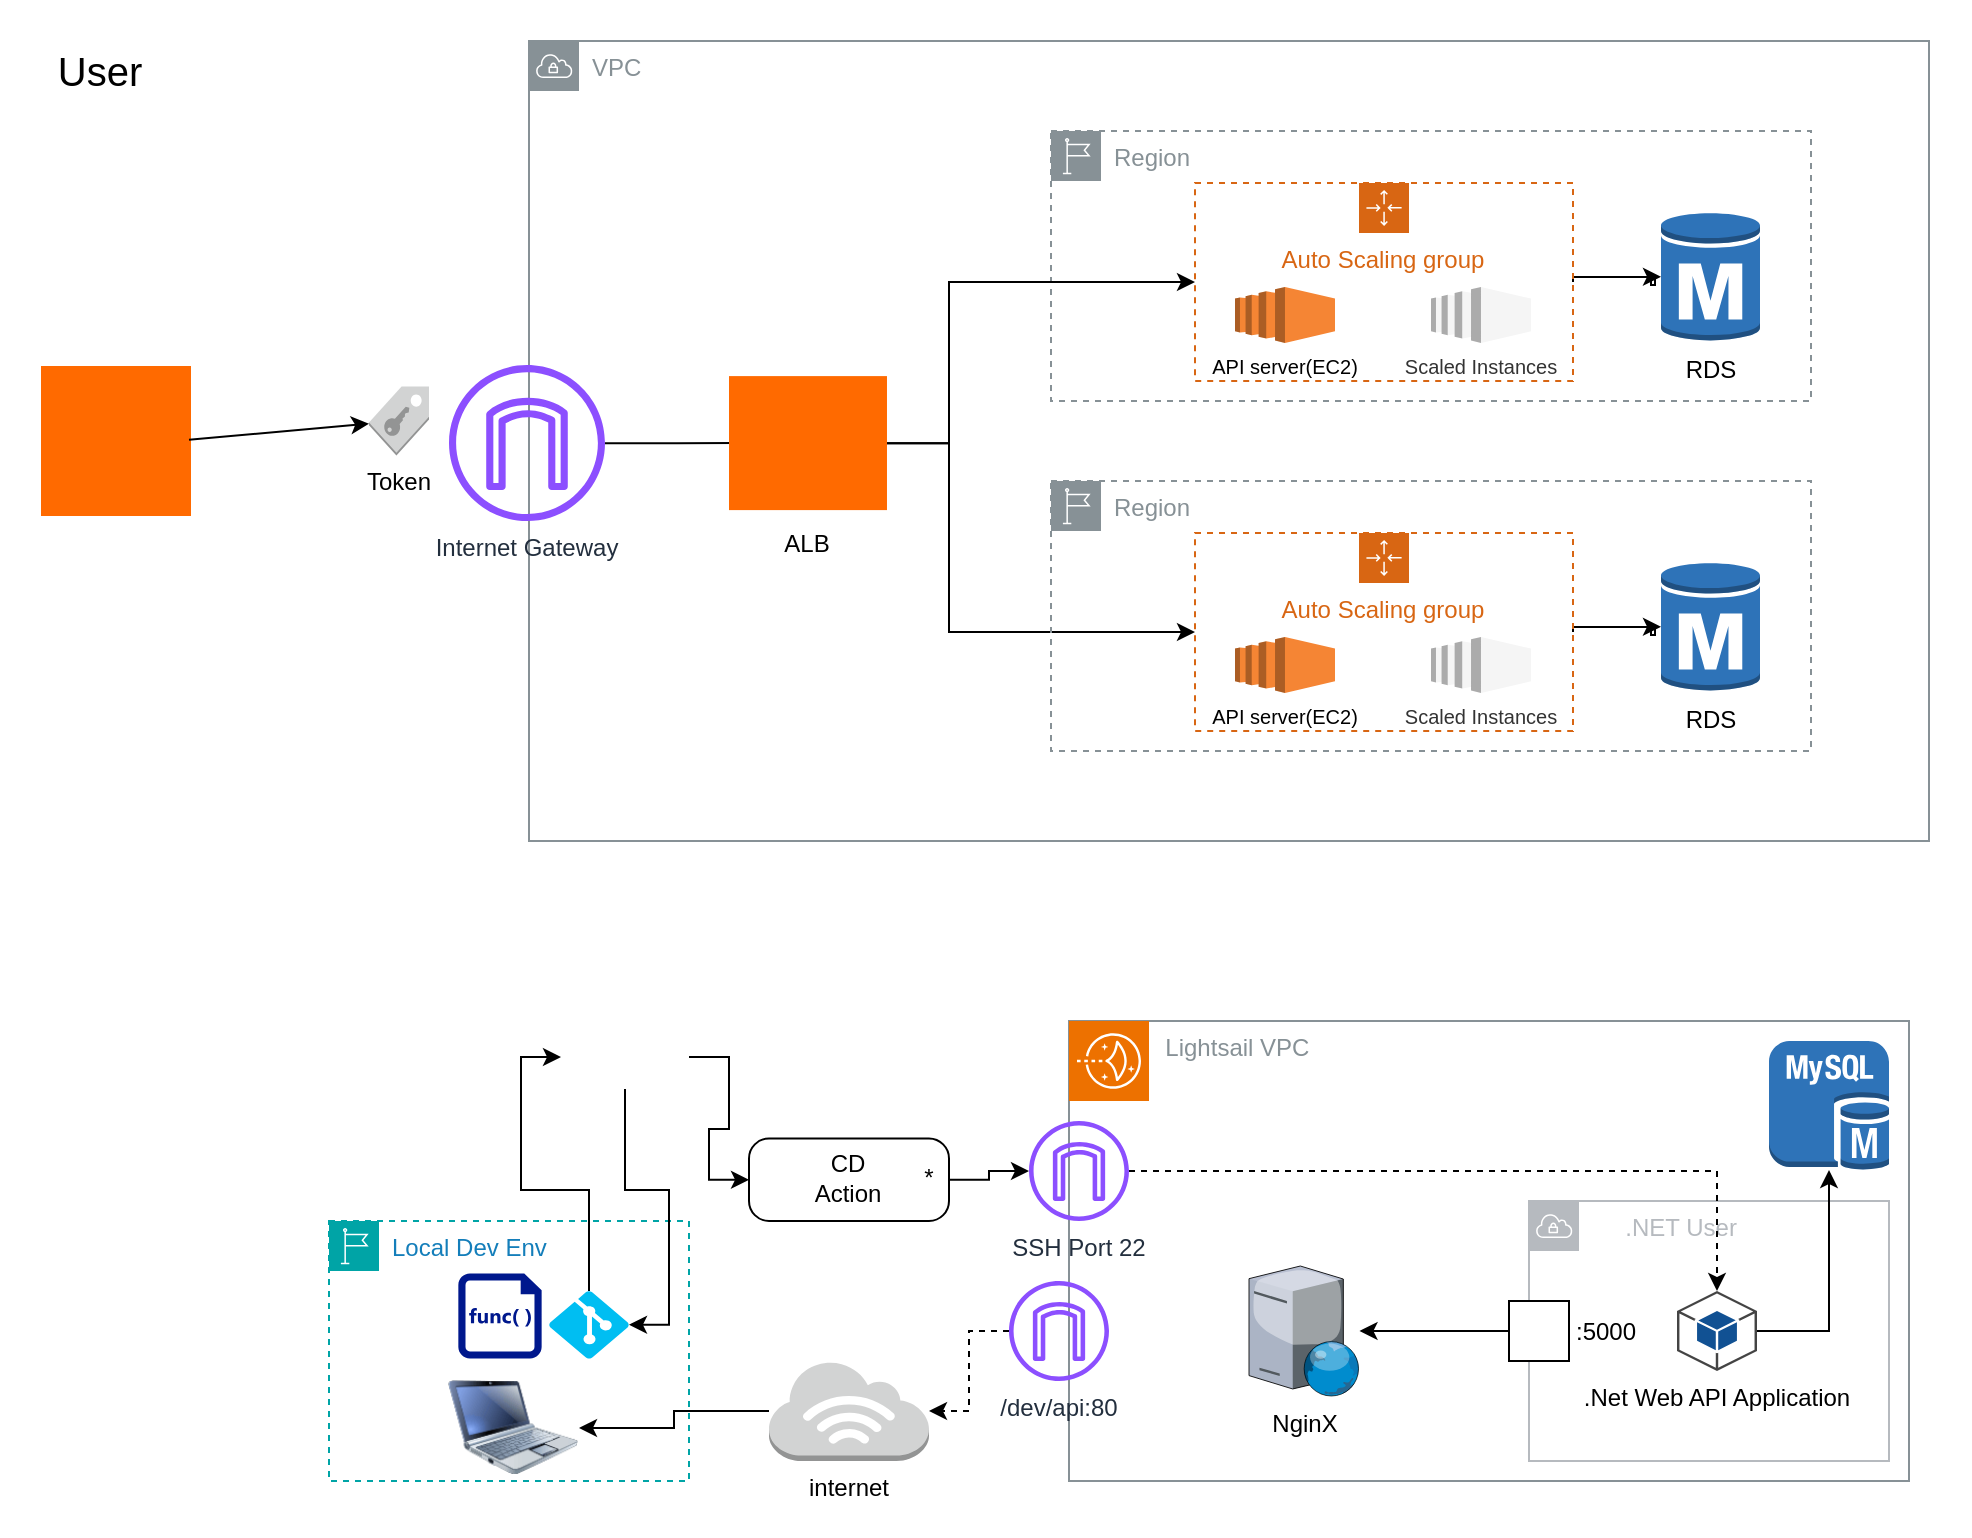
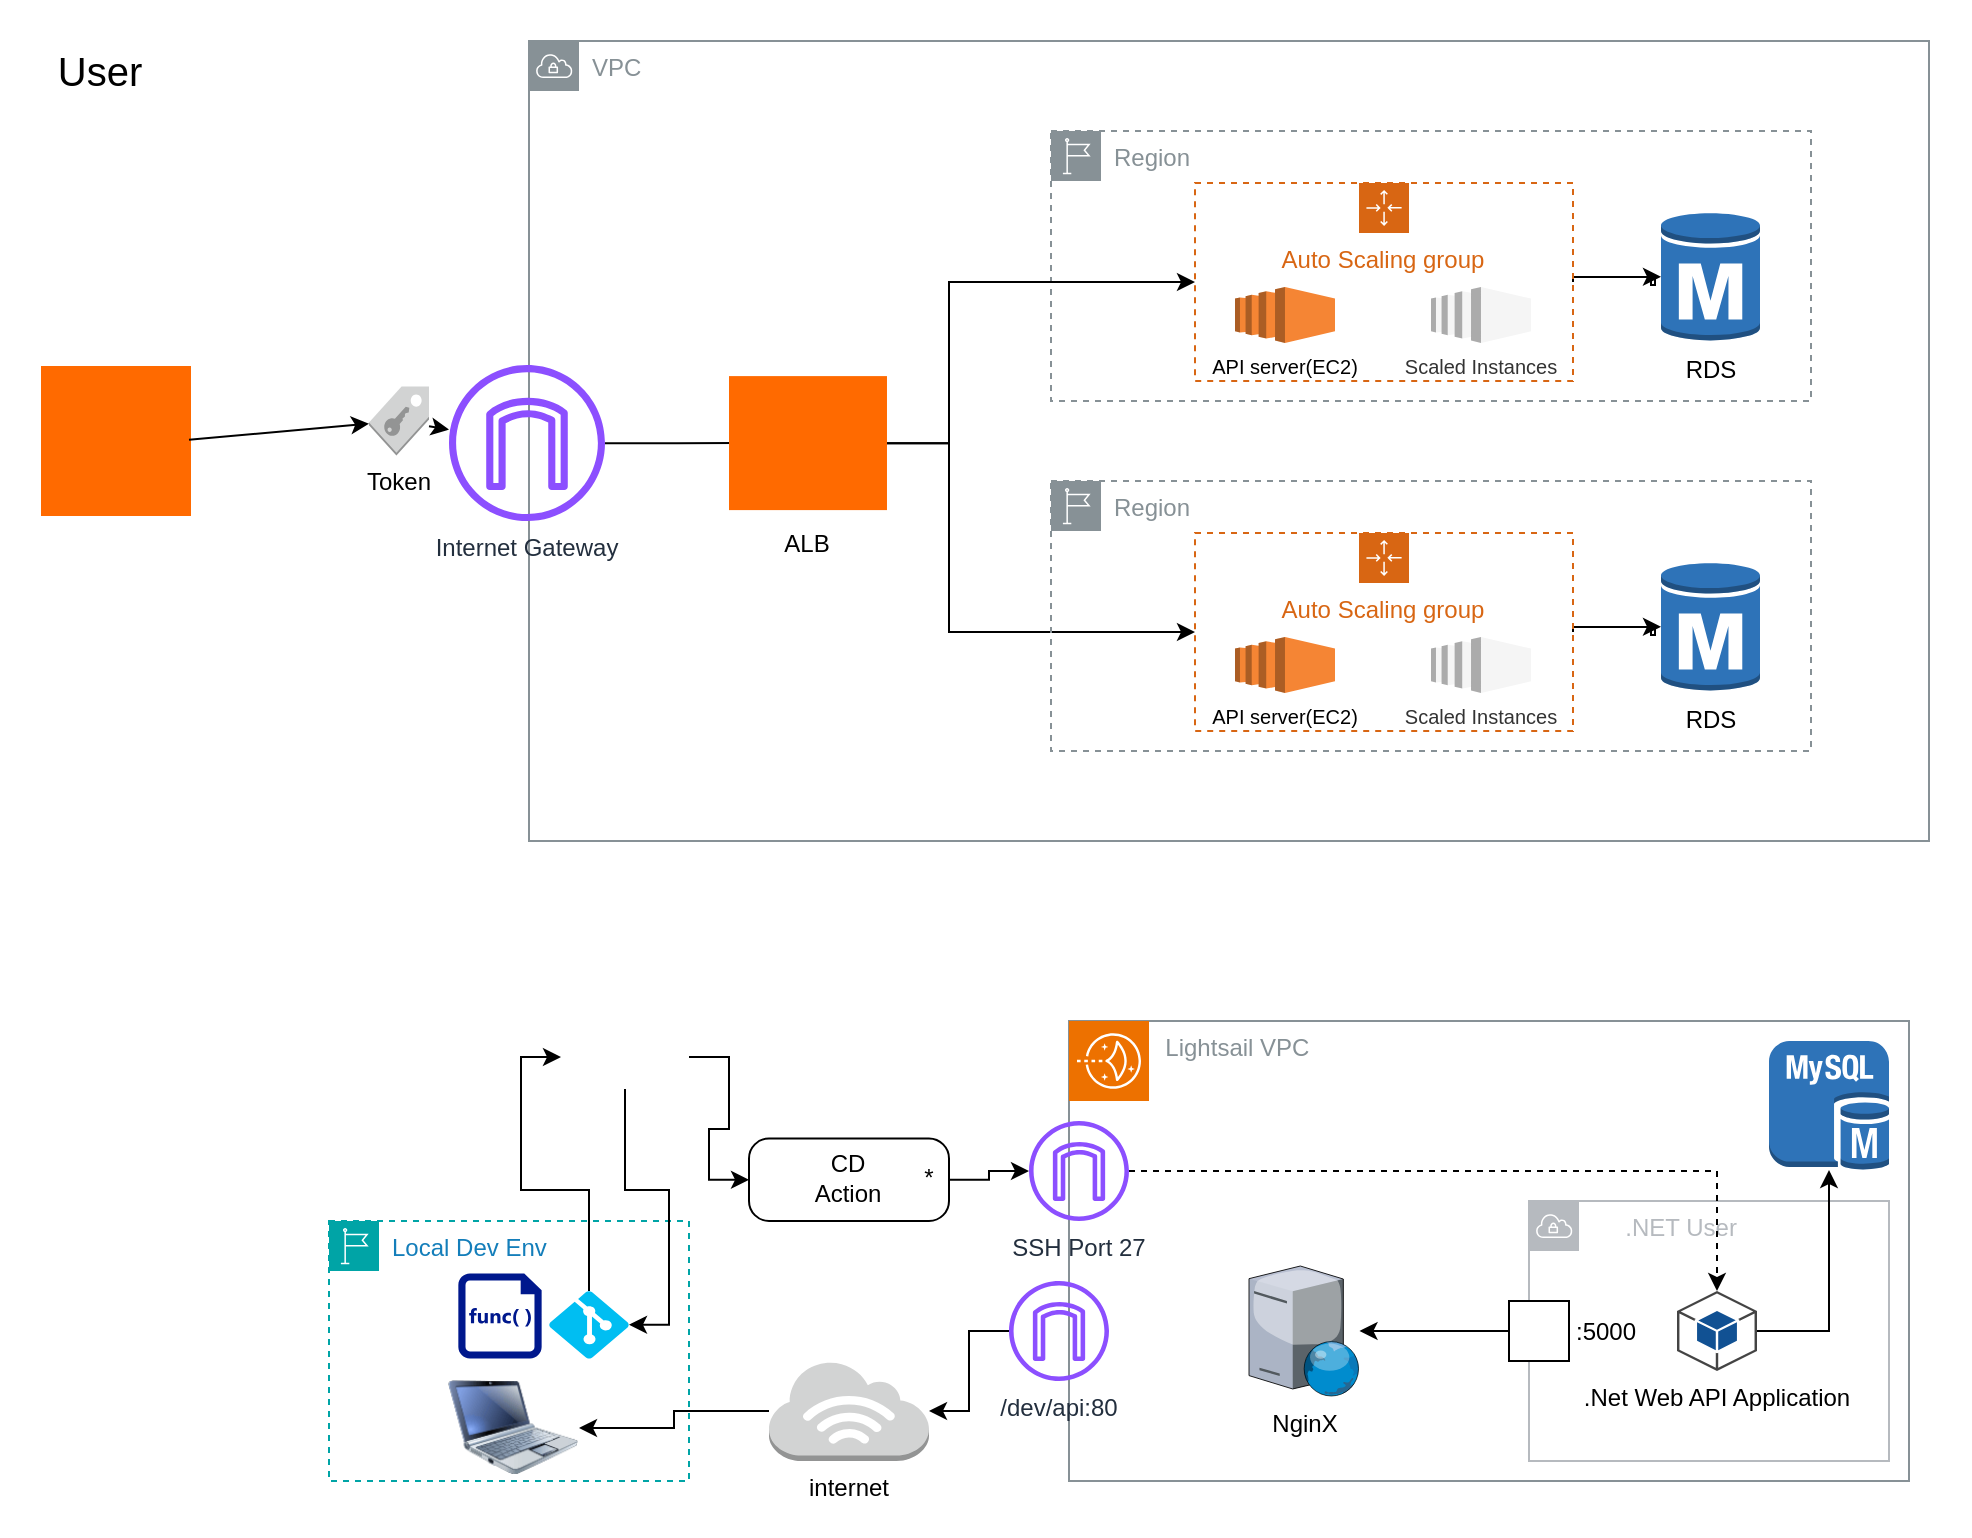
+ <mxCell id="21" value="" style="endArrow=classic;html=1;rounded=0;" parent="1" source="24" target="10" edge="1"><mxGeometry width="50" height="50" relative="1" as="geometry"><mxPoint x="94" y="219.33" as="sourcePoint" /><mxPoint x="174" y="219.23" as="targetPoint" /></mxGeometry></mxCell>
- <mxCell id="38" value="SSH Port 22" style="sketch=0;outlineConnect=0;fontColor=#232F3E;gradientColor=none;fillColor=#8C4FFF;strokeColor=none;dashed=0;verticalLabelPosition=bottom;verticalAlign=top;align=center;html=1;fontSize=12;fontStyle=0;aspect=fixed;pointerEvents=1;shape=mxgraph.aws4.internet_gateway;" vertex="1" parent="25"><mxGeometry x="-20" y="50" width="50" height="50" as="geometry" /></mxCell>
+ <mxCell id="38" value="SSH Port 27" style="sketch=0;outlineConnect=0;fontColor=#232F3E;gradientColor=none;fillColor=#8C4FFF;strokeColor=none;dashed=0;verticalLabelPosition=bottom;verticalAlign=top;align=center;html=1;fontSize=12;fontStyle=0;aspect=fixed;pointerEvents=1;shape=mxgraph.aws4.internet_gateway;" vertex="1" parent="25"><mxGeometry x="-20" y="50" width="50" height="50" as="geometry" /></mxCell>
- <mxCell id="43" style="edgeStyle=orthogonalEdgeStyle;rounded=0;orthogonalLoop=1;jettySize=auto;html=1;dashed=1;" edge="1" parent="1" source="28" target="42"><mxGeometry relative="1" as="geometry" /></mxCell>
+ <mxCell id="43" style="edgeStyle=orthogonalEdgeStyle;rounded=0;orthogonalLoop=1;jettySize=auto;html=1;" edge="1" parent="1" source="28" target="42"><mxGeometry relative="1" as="geometry" /></mxCell>
